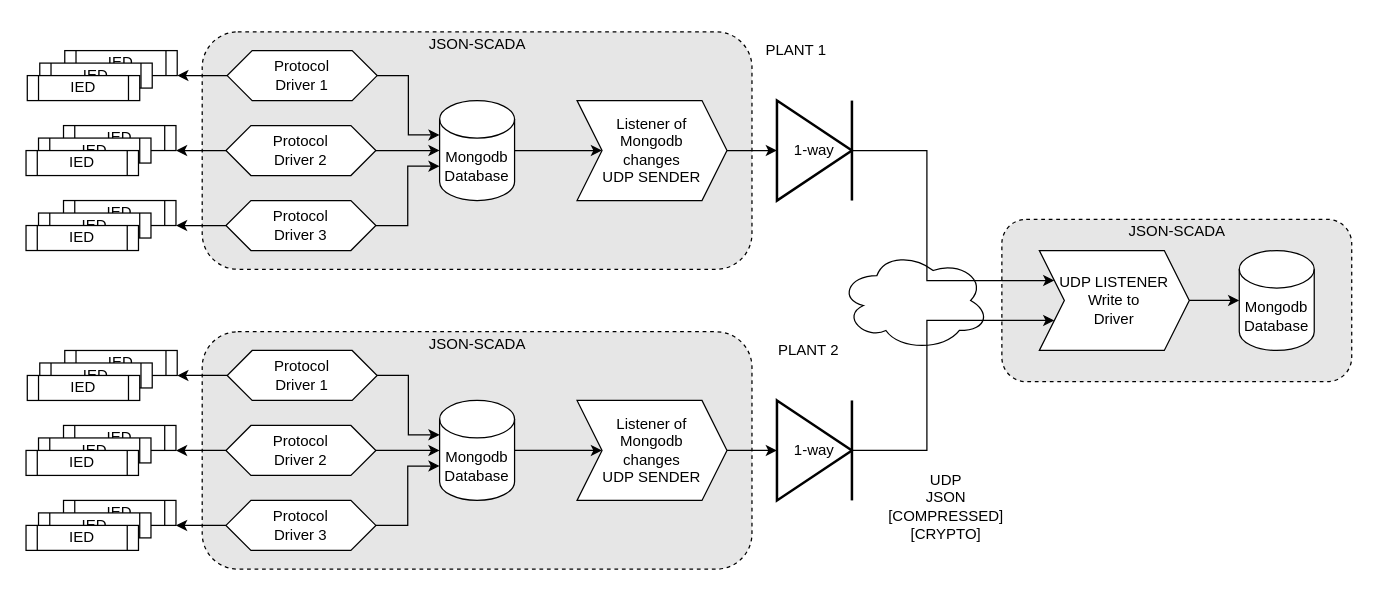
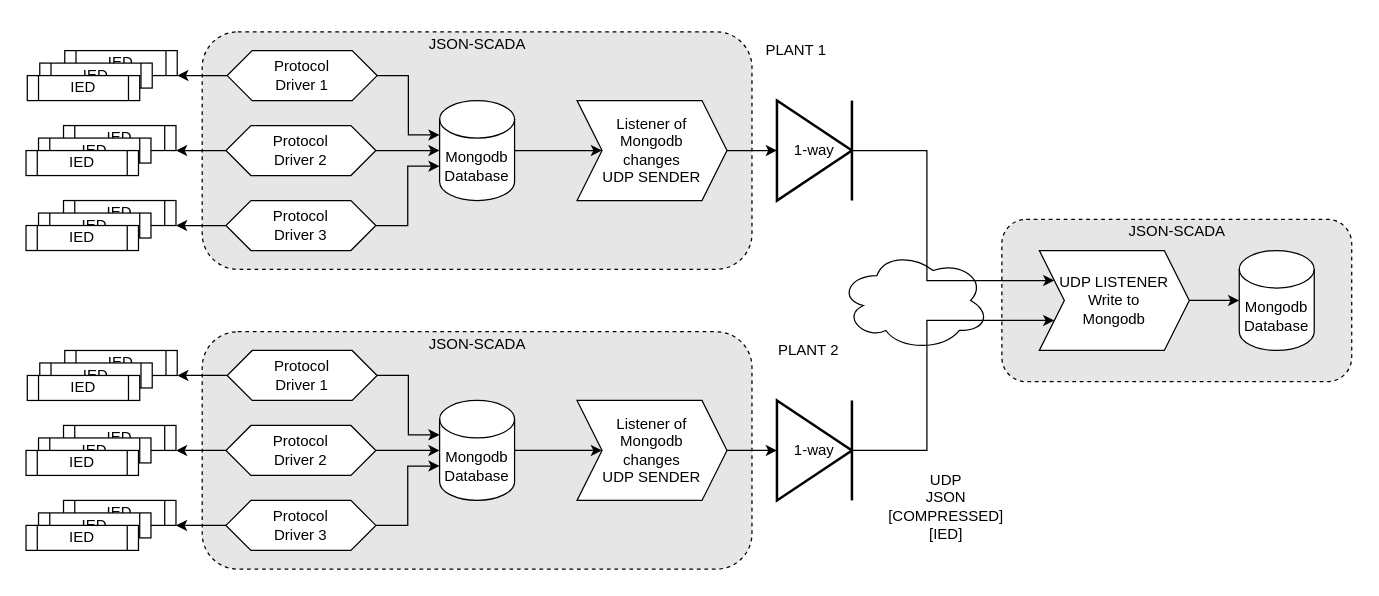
- <mxCell id="76" value="UDP LISTENER&lt;br&gt;&lt;div&gt;Write to&lt;/div&gt;&lt;div&gt;Driver&lt;br&gt;&lt;/div&gt;" style="shape=step;perimeter=stepPerimeter;whiteSpace=wrap;html=1;fixedSize=1;" vertex="1" parent="73"><mxGeometry x="30" y="30" width="120" height="80" as="geometry" /></mxCell>
+ <mxCell id="76" value="UDP LISTENER&lt;br&gt;&lt;div&gt;Write to&lt;/div&gt;&lt;div&gt;Mongodb&lt;br&gt;&lt;/div&gt;" style="shape=step;perimeter=stepPerimeter;whiteSpace=wrap;html=1;fixedSize=1;" vertex="1" parent="73"><mxGeometry x="30" y="30" width="120" height="80" as="geometry" /></mxCell>
- <mxCell id="62" value="UDP&lt;br&gt;JSON&lt;br&gt;[COMPRESSED]&lt;br&gt;[CRYPTO]" style="text;html=1;align=center;verticalAlign=middle;resizable=0;points=[];autosize=1;strokeColor=none;fillColor=none;" vertex="1" parent="1"><mxGeometry x="701" y="370" width="110" height="70" as="geometry" /></mxCell>
+ <mxCell id="62" value="UDP&lt;br&gt;JSON&lt;br&gt;[COMPRESSED]&lt;br&gt;[IED]" style="text;html=1;align=center;verticalAlign=middle;resizable=0;points=[];autosize=1;strokeColor=none;fillColor=none;" vertex="1" parent="1"><mxGeometry x="701" y="370" width="110" height="70" as="geometry" /></mxCell>
